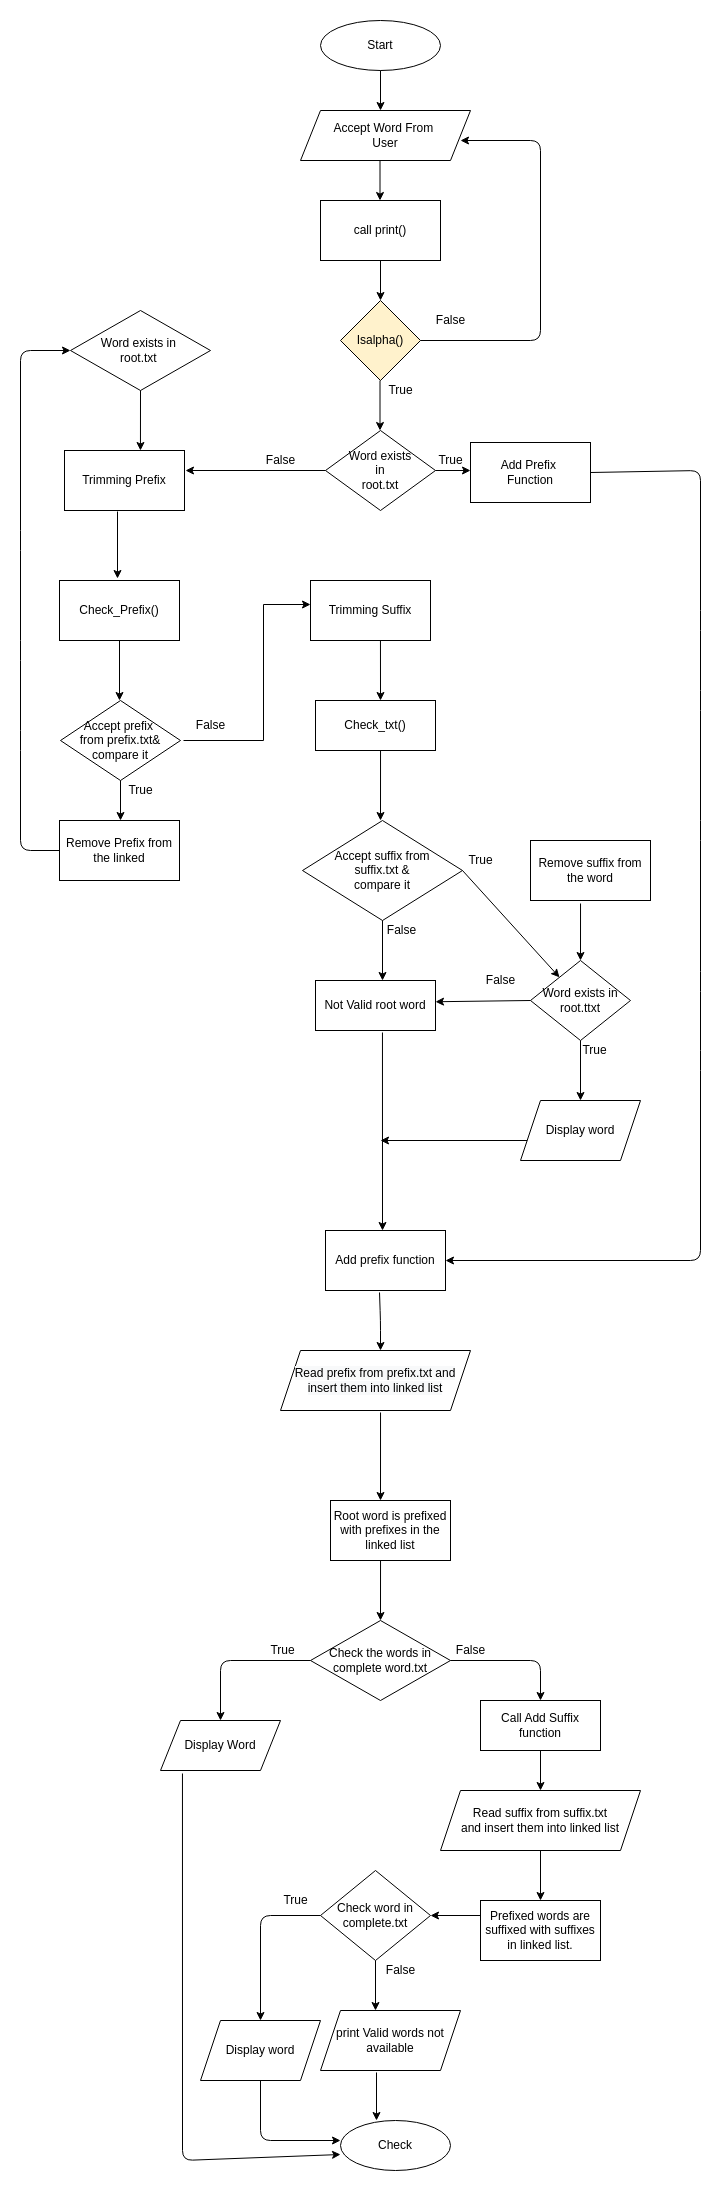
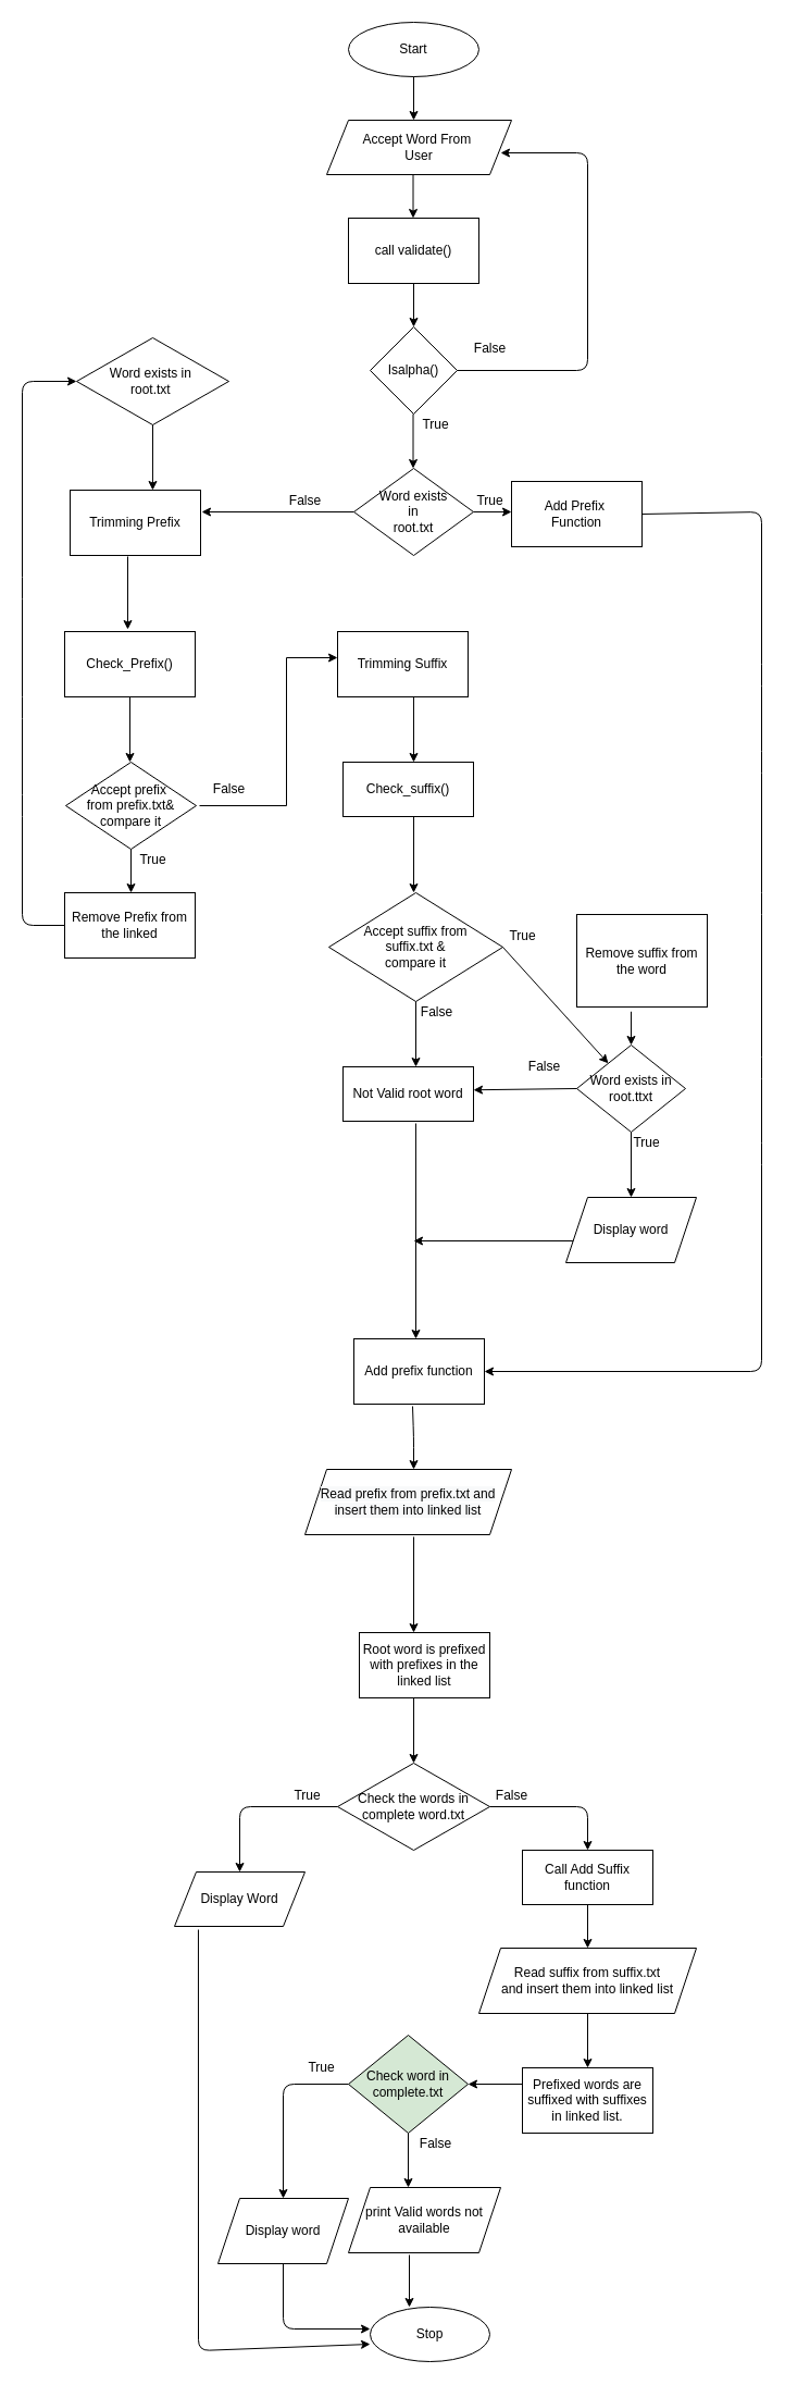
- <mxCell id="5" value="call print()" style="rounded=0;whiteSpace=wrap;html=1;" vertex="1" parent="1"><mxGeometry x="320" y="200" width="120" height="60" as="geometry" /></mxCell>
+ <mxCell id="5" value="call validate()" style="rounded=0;whiteSpace=wrap;html=1;" vertex="1" parent="1"><mxGeometry x="320" y="200" width="120" height="60" as="geometry" /></mxCell>
- <mxCell id="11" value="Isalpha()" style="rhombus;whiteSpace=wrap;html=1;fillColor=#fff2cc;" vertex="1" parent="1"><mxGeometry x="340" y="300" width="80" height="80" as="geometry" /></mxCell>
+ <mxCell id="11" value="Isalpha()" style="rhombus;whiteSpace=wrap;html=1;" vertex="1" parent="1"><mxGeometry x="340" y="300" width="80" height="80" as="geometry" /></mxCell>
- <mxCell id="34" value="Check_txt()" style="rounded=0;whiteSpace=wrap;html=1;" vertex="1" parent="1"><mxGeometry x="315" y="700" width="120" height="50" as="geometry" /></mxCell>
+ <mxCell id="34" value="Check_suffix()" style="rounded=0;whiteSpace=wrap;html=1;" vertex="1" parent="1"><mxGeometry x="315" y="700" width="120" height="50" as="geometry" /></mxCell>
- <mxCell id="39" value="Remove suffix from the word" style="rounded=0;whiteSpace=wrap;html=1;" vertex="1" parent="1"><mxGeometry x="530" y="840" width="120" height="60" as="geometry" /></mxCell>
+ <mxCell id="39" value="Remove suffix from the word" style="rounded=0;whiteSpace=wrap;html=1;" vertex="1" parent="1"><mxGeometry x="530" y="840" width="120" height="85" as="geometry" /></mxCell>
- <mxCell id="73" value="Check word in complete.txt" style="rhombus;whiteSpace=wrap;html=1;" vertex="1" parent="1"><mxGeometry x="320" y="1870" width="110" height="90" as="geometry" /></mxCell>
+ <mxCell id="73" value="Check word in complete.txt" style="rhombus;whiteSpace=wrap;html=1;fillColor=#d5e8d4;" vertex="1" parent="1"><mxGeometry x="320" y="1870" width="110" height="90" as="geometry" /></mxCell>
- <mxCell id="83" value="Check" style="ellipse;whiteSpace=wrap;html=1;" vertex="1" parent="1"><mxGeometry x="340" y="2120" width="110" height="50" as="geometry" /></mxCell>
+ <mxCell id="83" value="Stop" style="ellipse;whiteSpace=wrap;html=1;" vertex="1" parent="1"><mxGeometry x="340" y="2120" width="110" height="50" as="geometry" /></mxCell>
